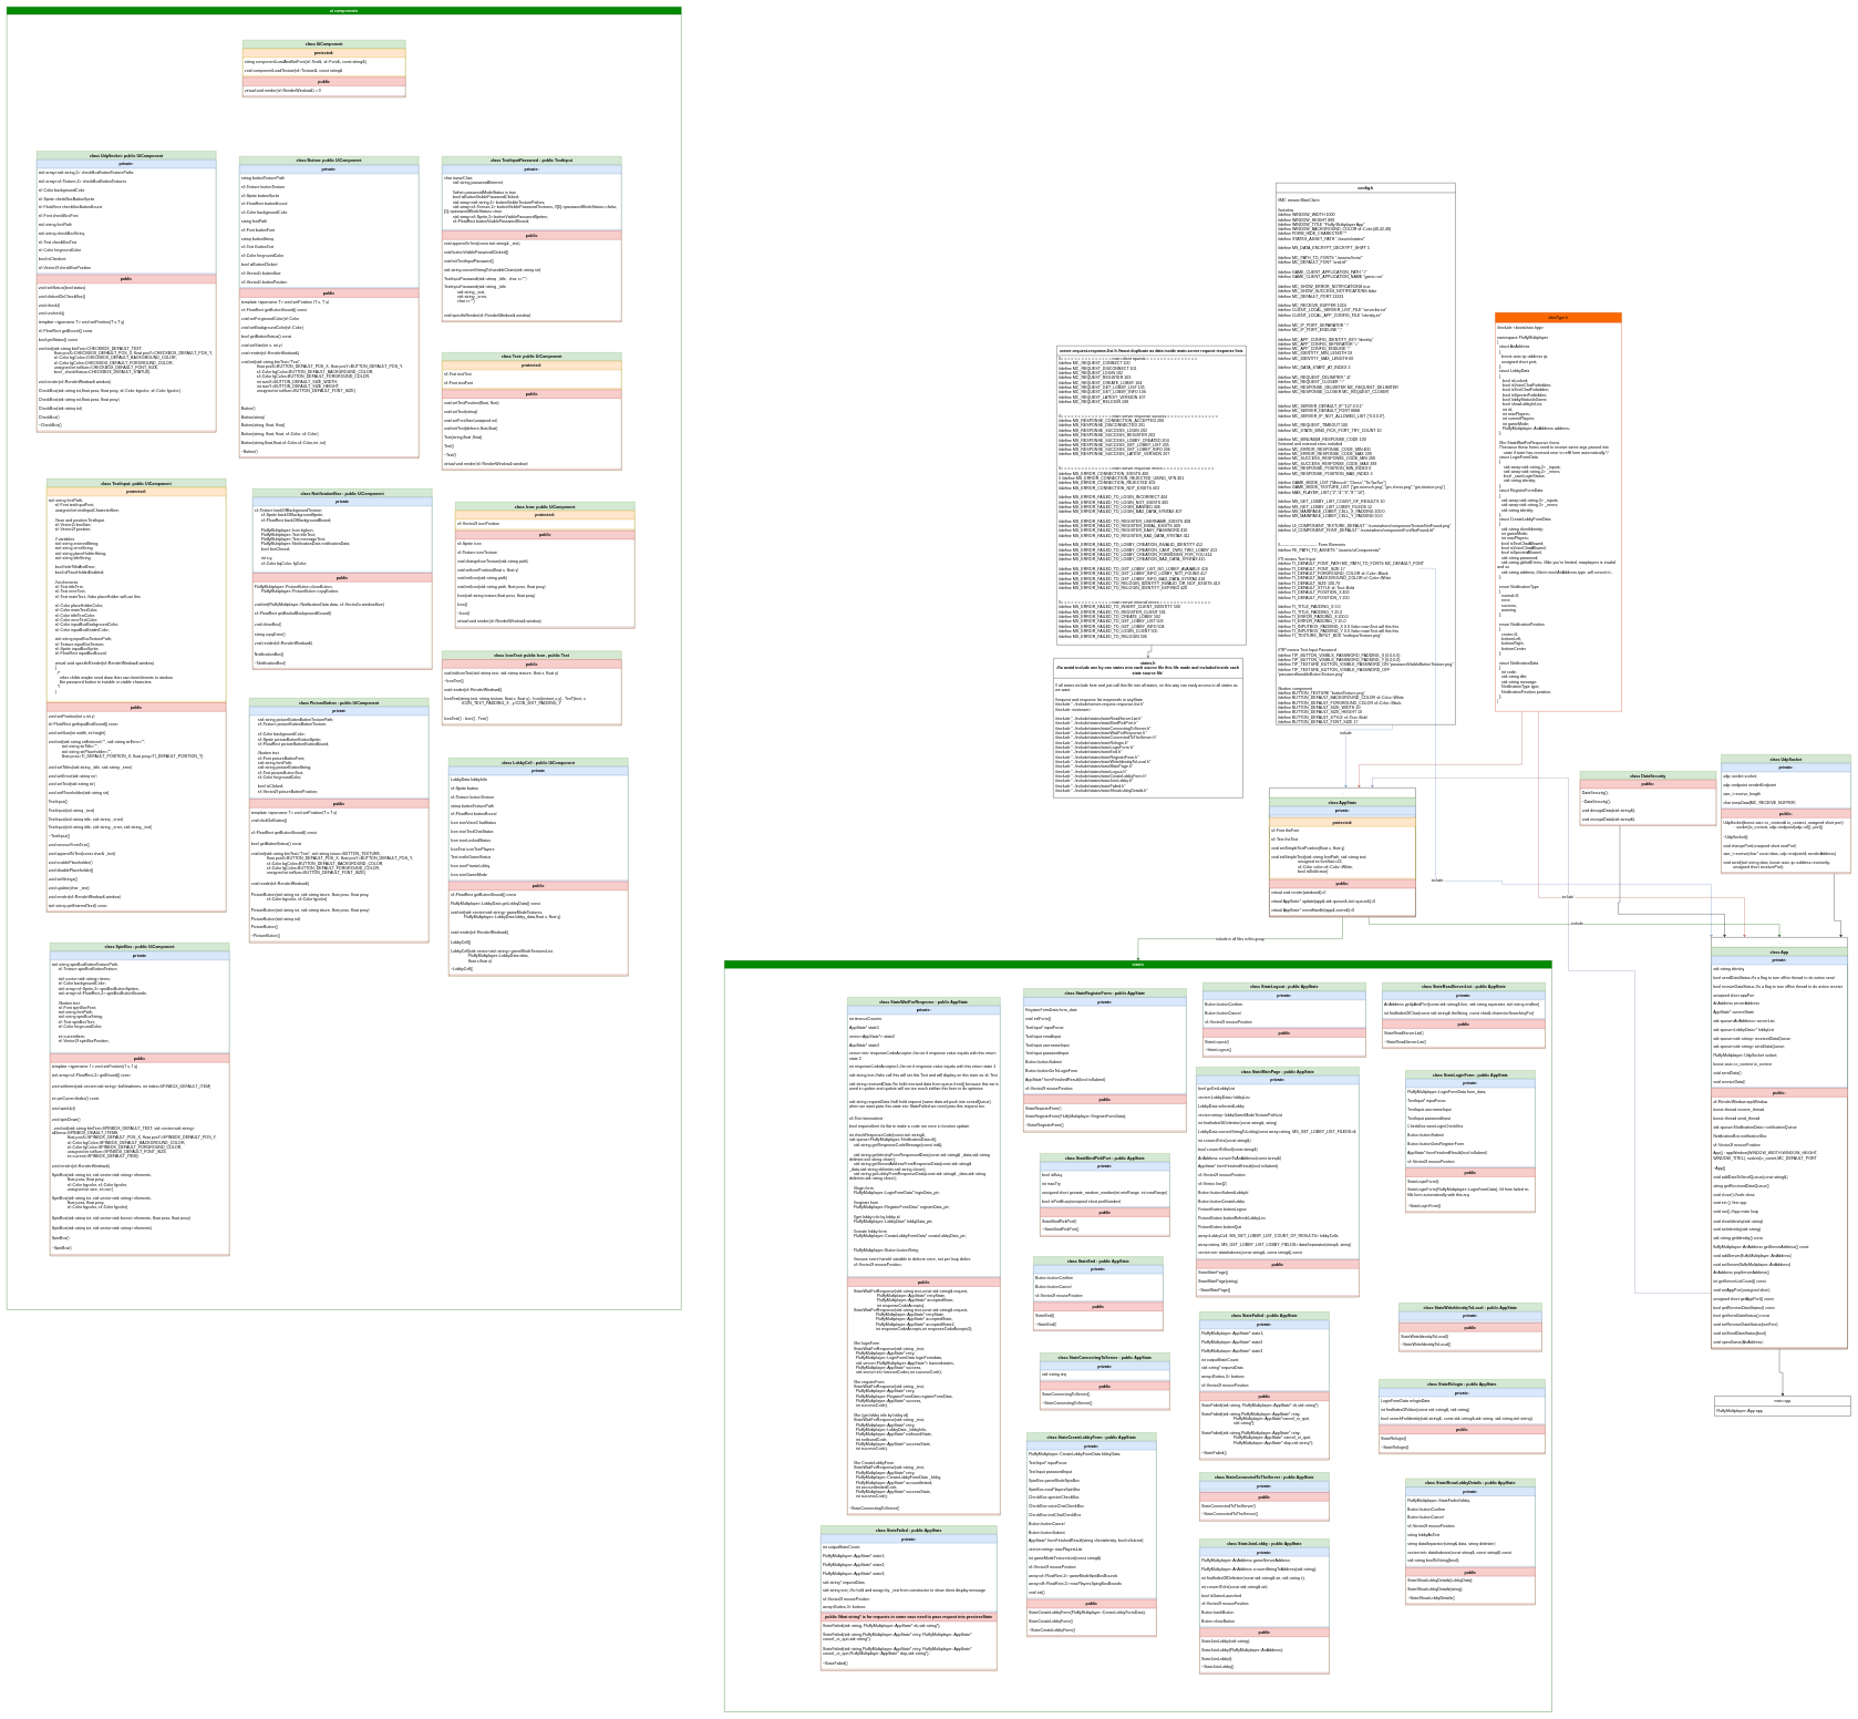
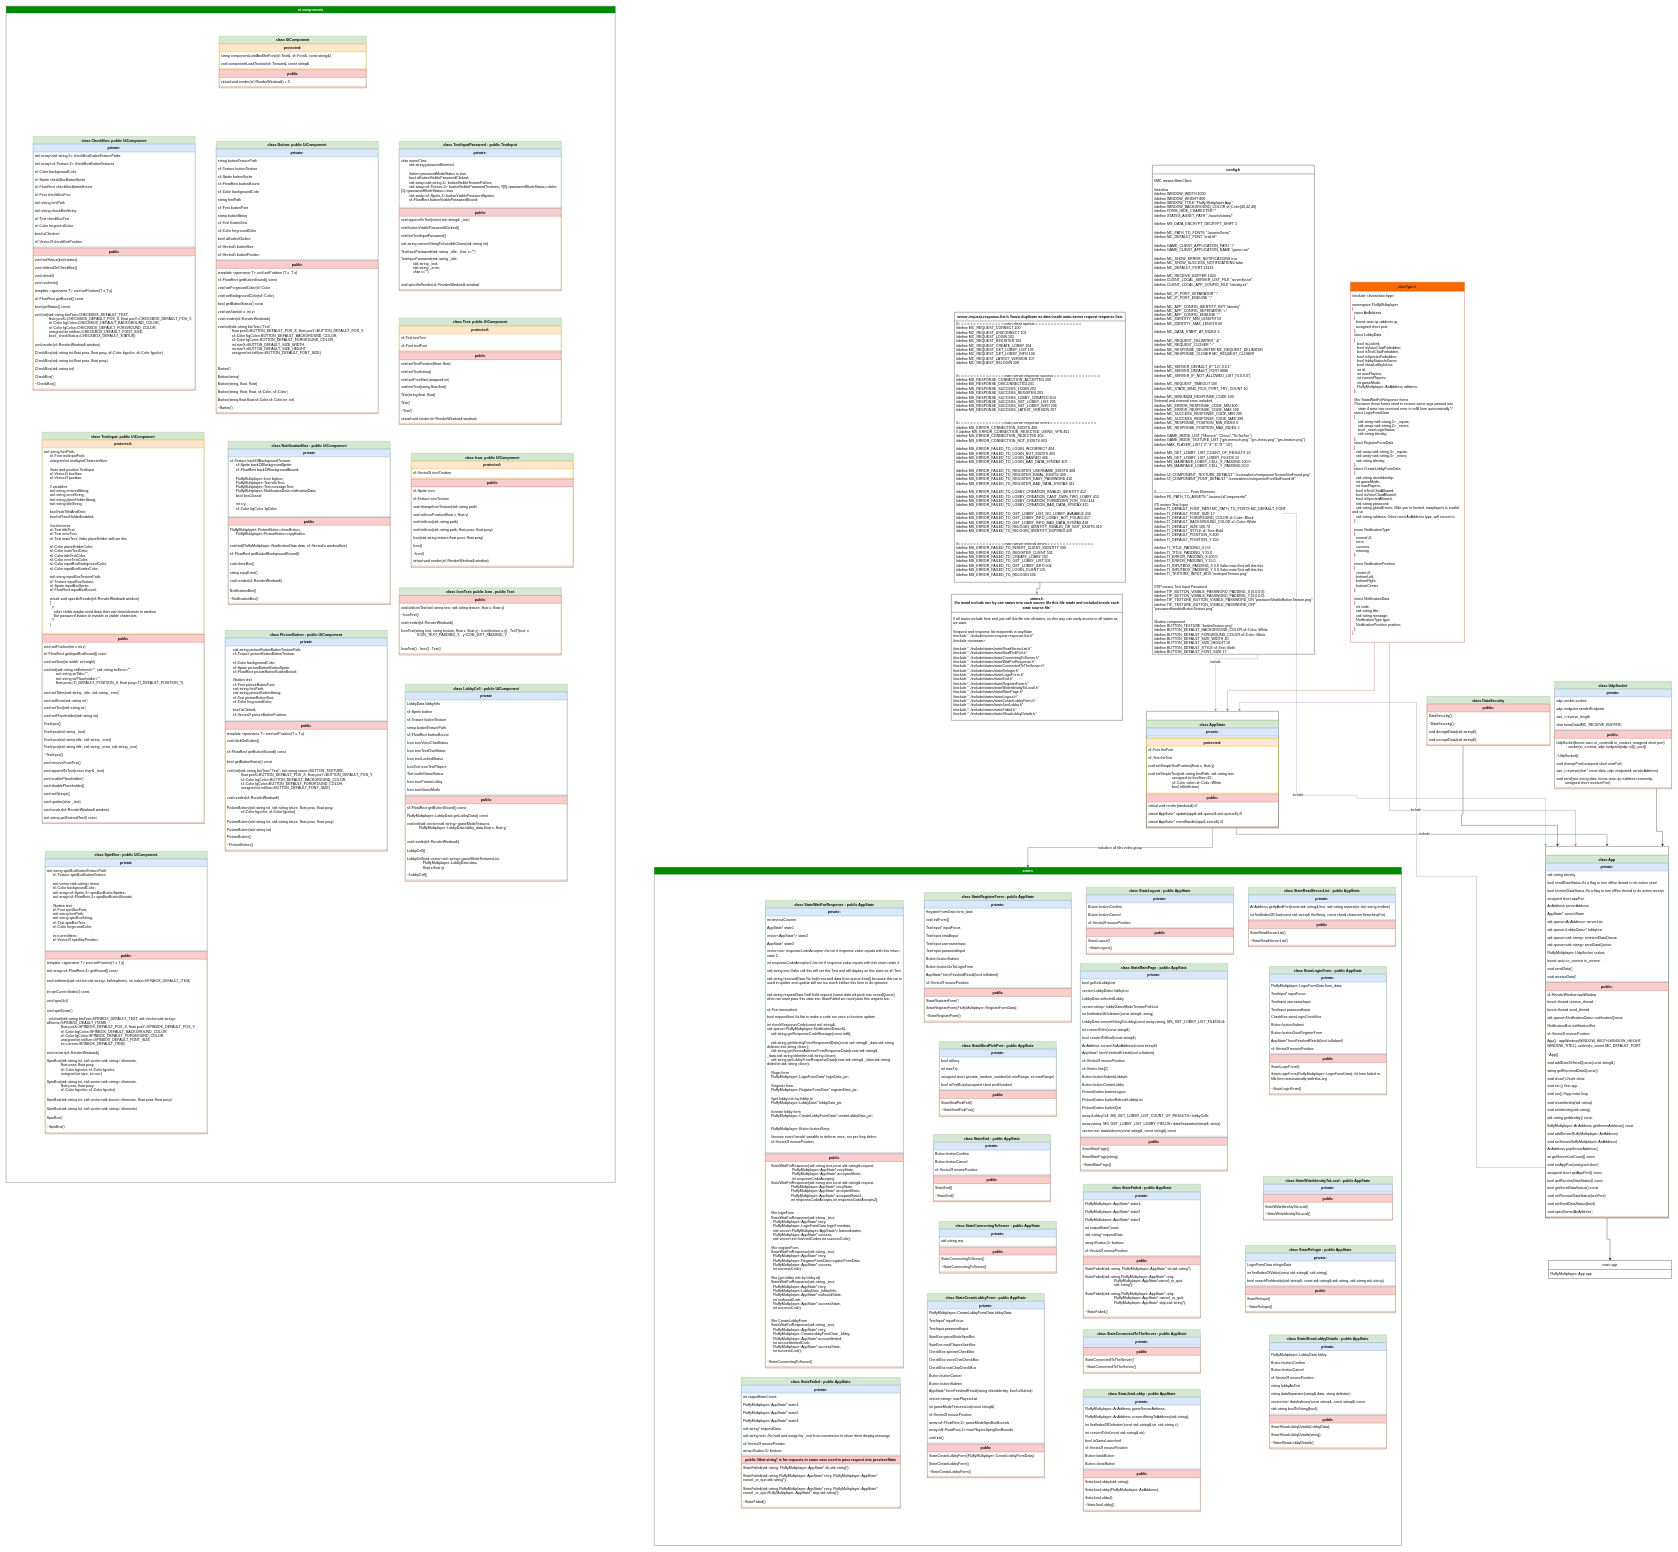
- <mxCell id="370" value="class UdpSocket: public UiComponent" style="swimlane;fontStyle=1;align=center;verticalAlign=top;childLayout=stackLayout;horizontal=1;startSize=26;horizontalStack=0;resizeParent=1;resizeParentMax=0;resizeLast=0;collapsible=1;marginBottom=0;whiteSpace=wrap;html=1;fillColor=#d5e8d4;strokeColor=#82b366;" vertex="1" parent="361"><mxGeometry x="90" y="434" width="540" height="846" as="geometry" /></mxCell>
+ <mxCell id="370" value="class CheckBox: public UiComponent" style="swimlane;fontStyle=1;align=center;verticalAlign=top;childLayout=stackLayout;horizontal=1;startSize=26;horizontalStack=0;resizeParent=1;resizeParentMax=0;resizeLast=0;collapsible=1;marginBottom=0;whiteSpace=wrap;html=1;fillColor=#d5e8d4;strokeColor=#82b366;" vertex="1" parent="361"><mxGeometry x="90" y="434" width="540" height="846" as="geometry" /></mxCell>
- <mxCell id="455" value="void initText(delecre,float,float)" style="text;strokeColor=none;fillColor=none;align=left;verticalAlign=top;spacingLeft=4;spacingRight=4;overflow=hidden;rotatable=0;points=[[0,0.5],[1,0.5]];portConstraint=eastwest;whiteSpace=wrap;html=1;" vertex="1" parent="451"><mxGeometry y="104" width="540" height="26" as="geometry" /></mxCell>
+ <mxCell id="455" value="void initText(string,float,float)" style="text;strokeColor=none;fillColor=none;align=left;verticalAlign=top;spacingLeft=4;spacingRight=4;overflow=hidden;rotatable=0;points=[[0,0.5],[1,0.5]];portConstraint=eastwest;whiteSpace=wrap;html=1;" vertex="1" parent="451"><mxGeometry y="104" width="540" height="26" as="geometry" /></mxCell>
- <mxCell id="207" value="FluffyMultiplayer::StateFailed lobby;" style="text;strokeColor=none;fillColor=none;align=left;verticalAlign=top;spacingLeft=4;spacingRight=4;overflow=hidden;rotatable=0;points=[[0,0.5],[1,0.5]];portConstraint=eastwest;whiteSpace=wrap;html=1;" parent="206" vertex="1"><mxGeometry y="26" width="390" height="26" as="geometry" /></mxCell>
+ <mxCell id="207" value="FluffyMultiplayer::LobbyData lobby;" style="text;strokeColor=none;fillColor=none;align=left;verticalAlign=top;spacingLeft=4;spacingRight=4;overflow=hidden;rotatable=0;points=[[0,0.5],[1,0.5]];portConstraint=eastwest;whiteSpace=wrap;html=1;" parent="206" vertex="1"><mxGeometry y="26" width="390" height="26" as="geometry" /></mxCell>
